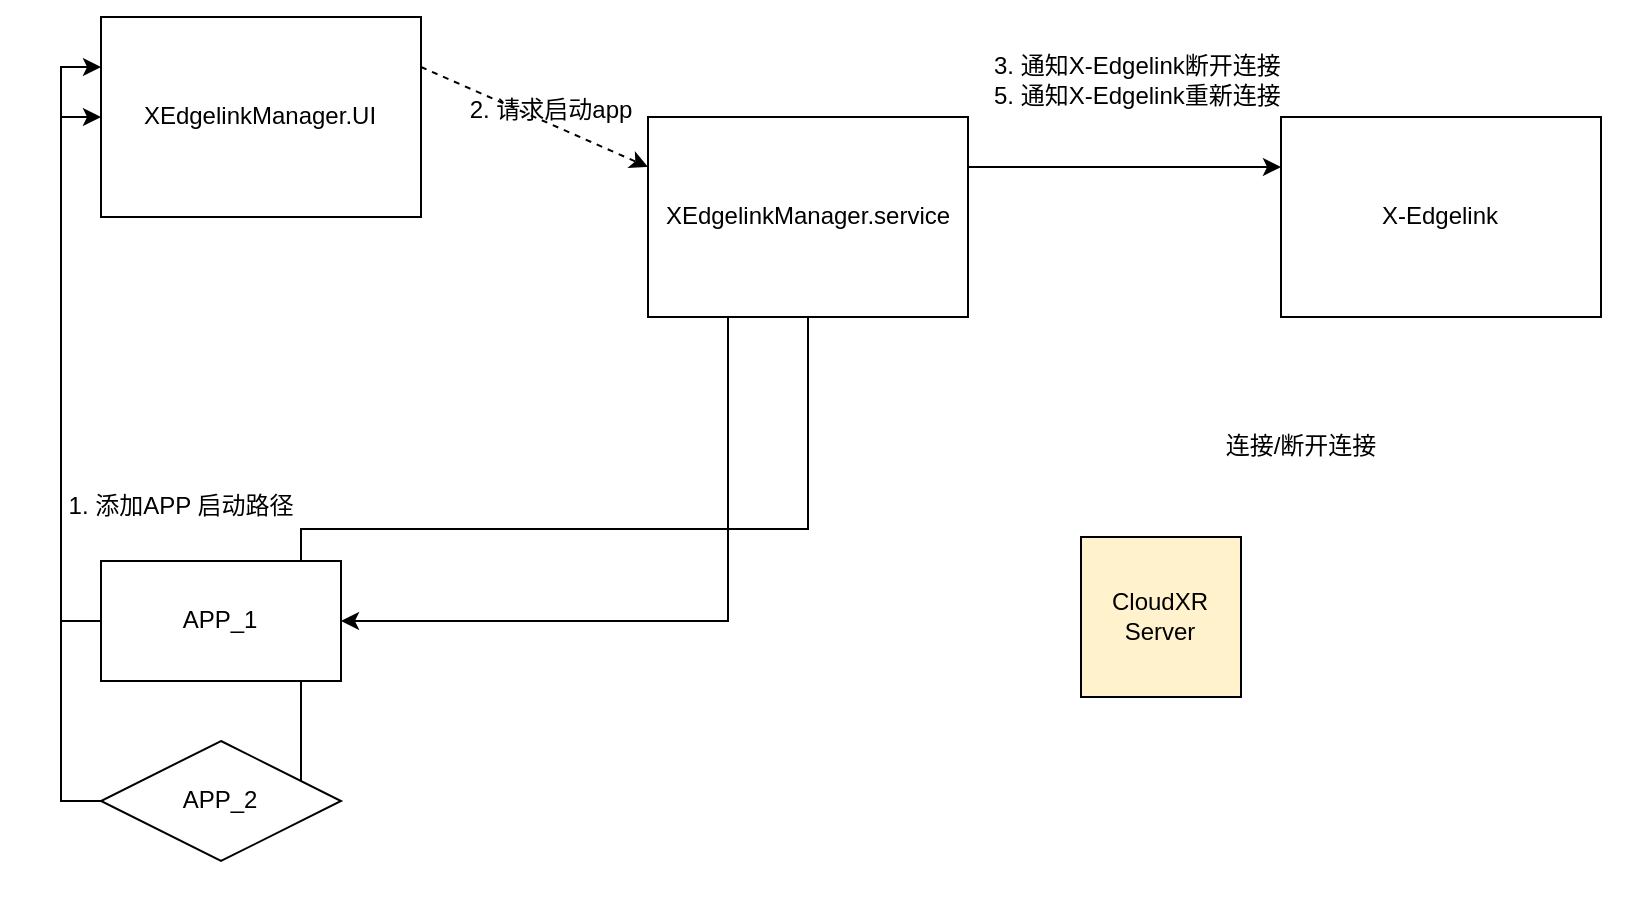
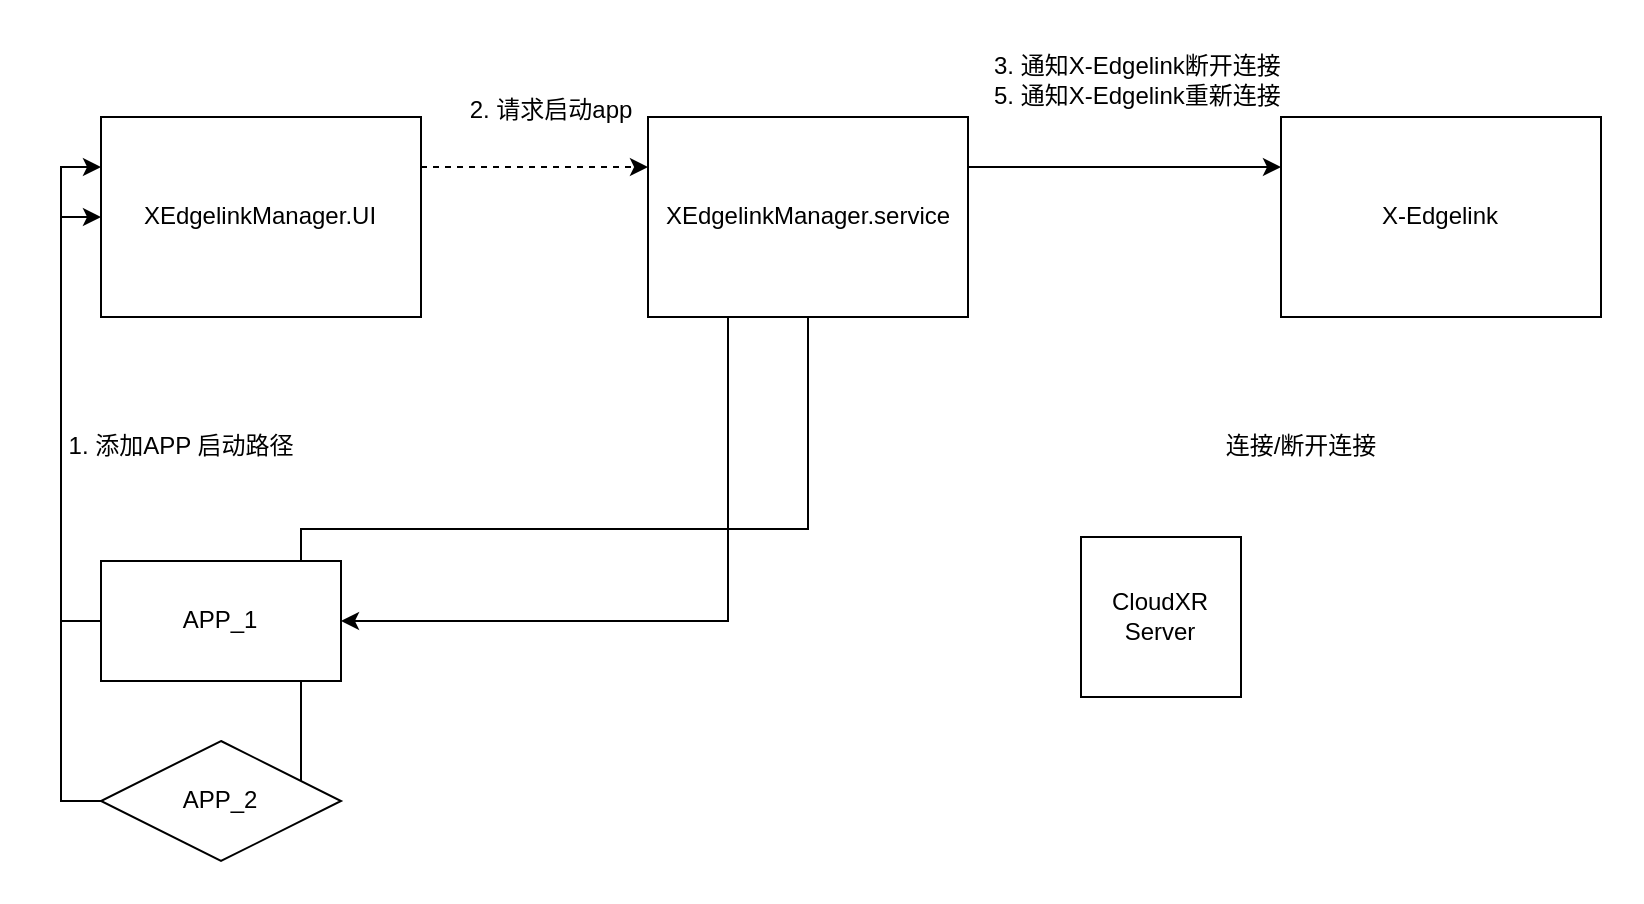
- <mxCell id="2" value="XEdgelinkManager.UI" style="whiteSpace=wrap;html=1;" vertex="1" parent="1"><mxGeometry x="50" y="8" width="160" height="100" as="geometry" /></mxCell>
+ <mxCell id="2" value="XEdgelinkManager.UI" style="whiteSpace=wrap;html=1;" vertex="1" parent="1"><mxGeometry x="50" y="58" width="160" height="100" as="geometry" /></mxCell>
- <mxCell id="16" value="1. 添加APP 启动路径" style="text;html=1;align=center;verticalAlign=middle;resizable=0;points=[];autosize=1;strokeColor=none;fillColor=none;" vertex="1" parent="1"><mxGeometry x="20" y="238" width="140" height="30" as="geometry" /></mxCell>
+ <mxCell id="16" value="1. 添加APP 启动路径" style="text;html=1;align=center;verticalAlign=middle;resizable=0;points=[];autosize=1;strokeColor=none;fillColor=none;" vertex="1" parent="1"><mxGeometry x="20" y="208" width="140" height="30" as="geometry" /></mxCell>
- <mxCell id="11" value="CloudXR Server" style="whiteSpace=wrap;html=1;aspect=fixed;fillColor=#fff2cc;" vertex="1" parent="1"><mxGeometry x="540" y="268" width="80" height="80" as="geometry" /></mxCell>
+ <mxCell id="11" value="CloudXR Server" style="whiteSpace=wrap;html=1;aspect=fixed;" vertex="1" parent="1"><mxGeometry x="540" y="268" width="80" height="80" as="geometry" /></mxCell>
